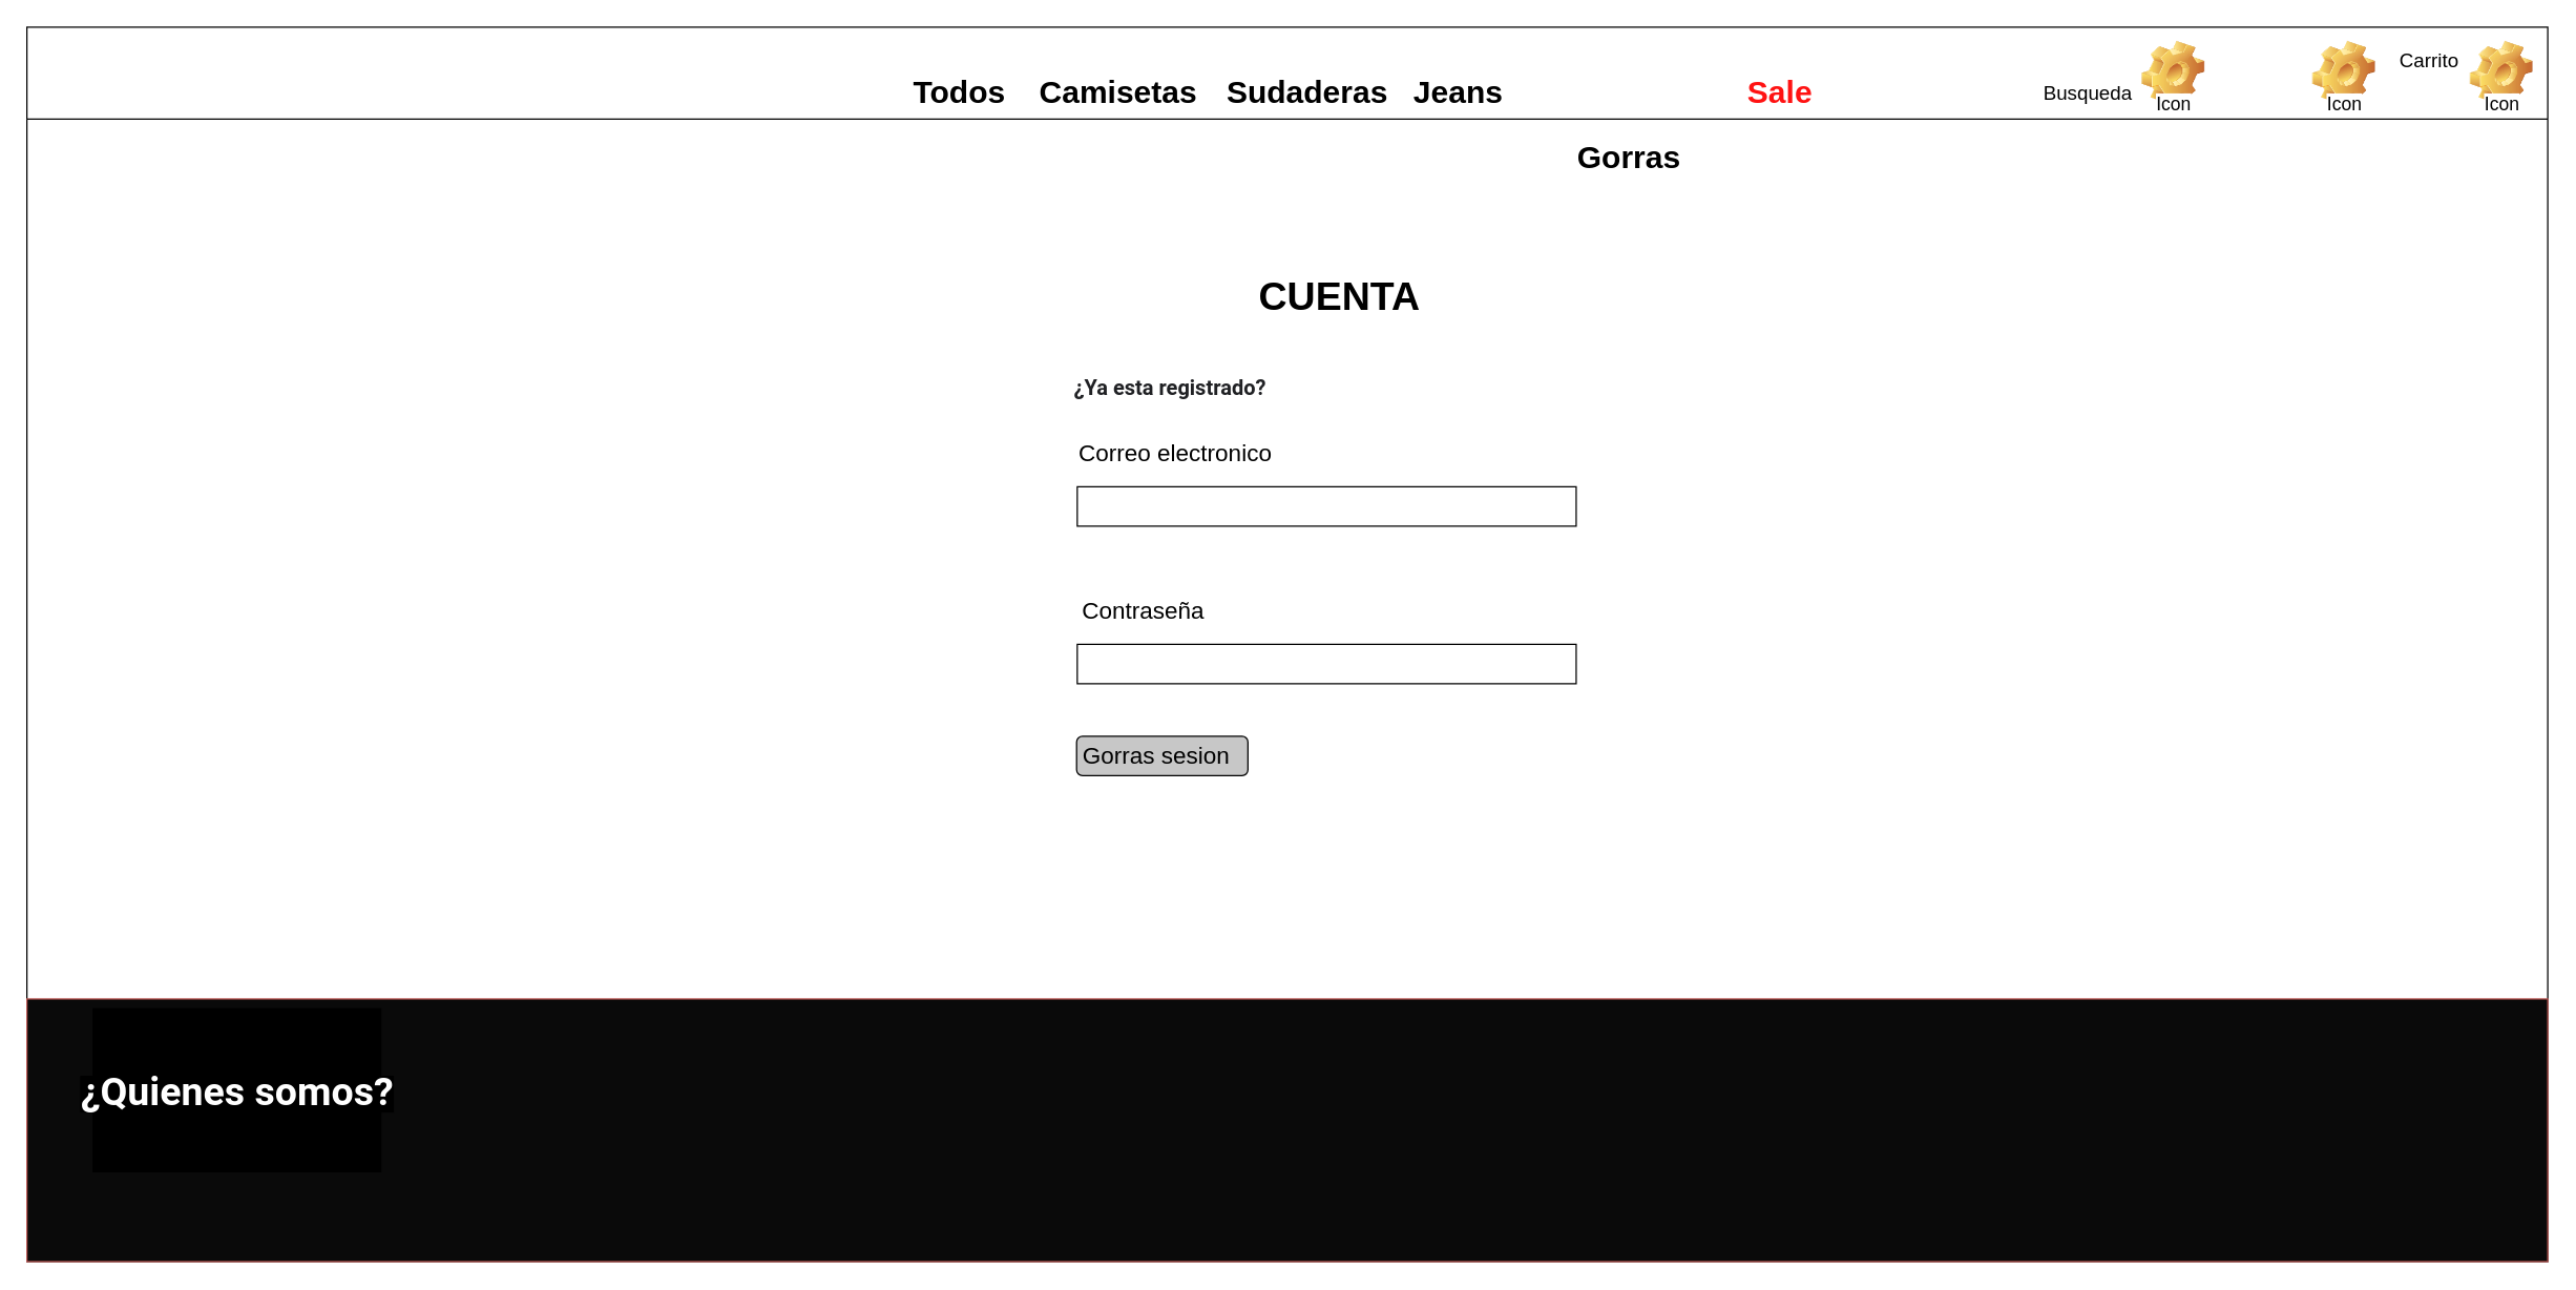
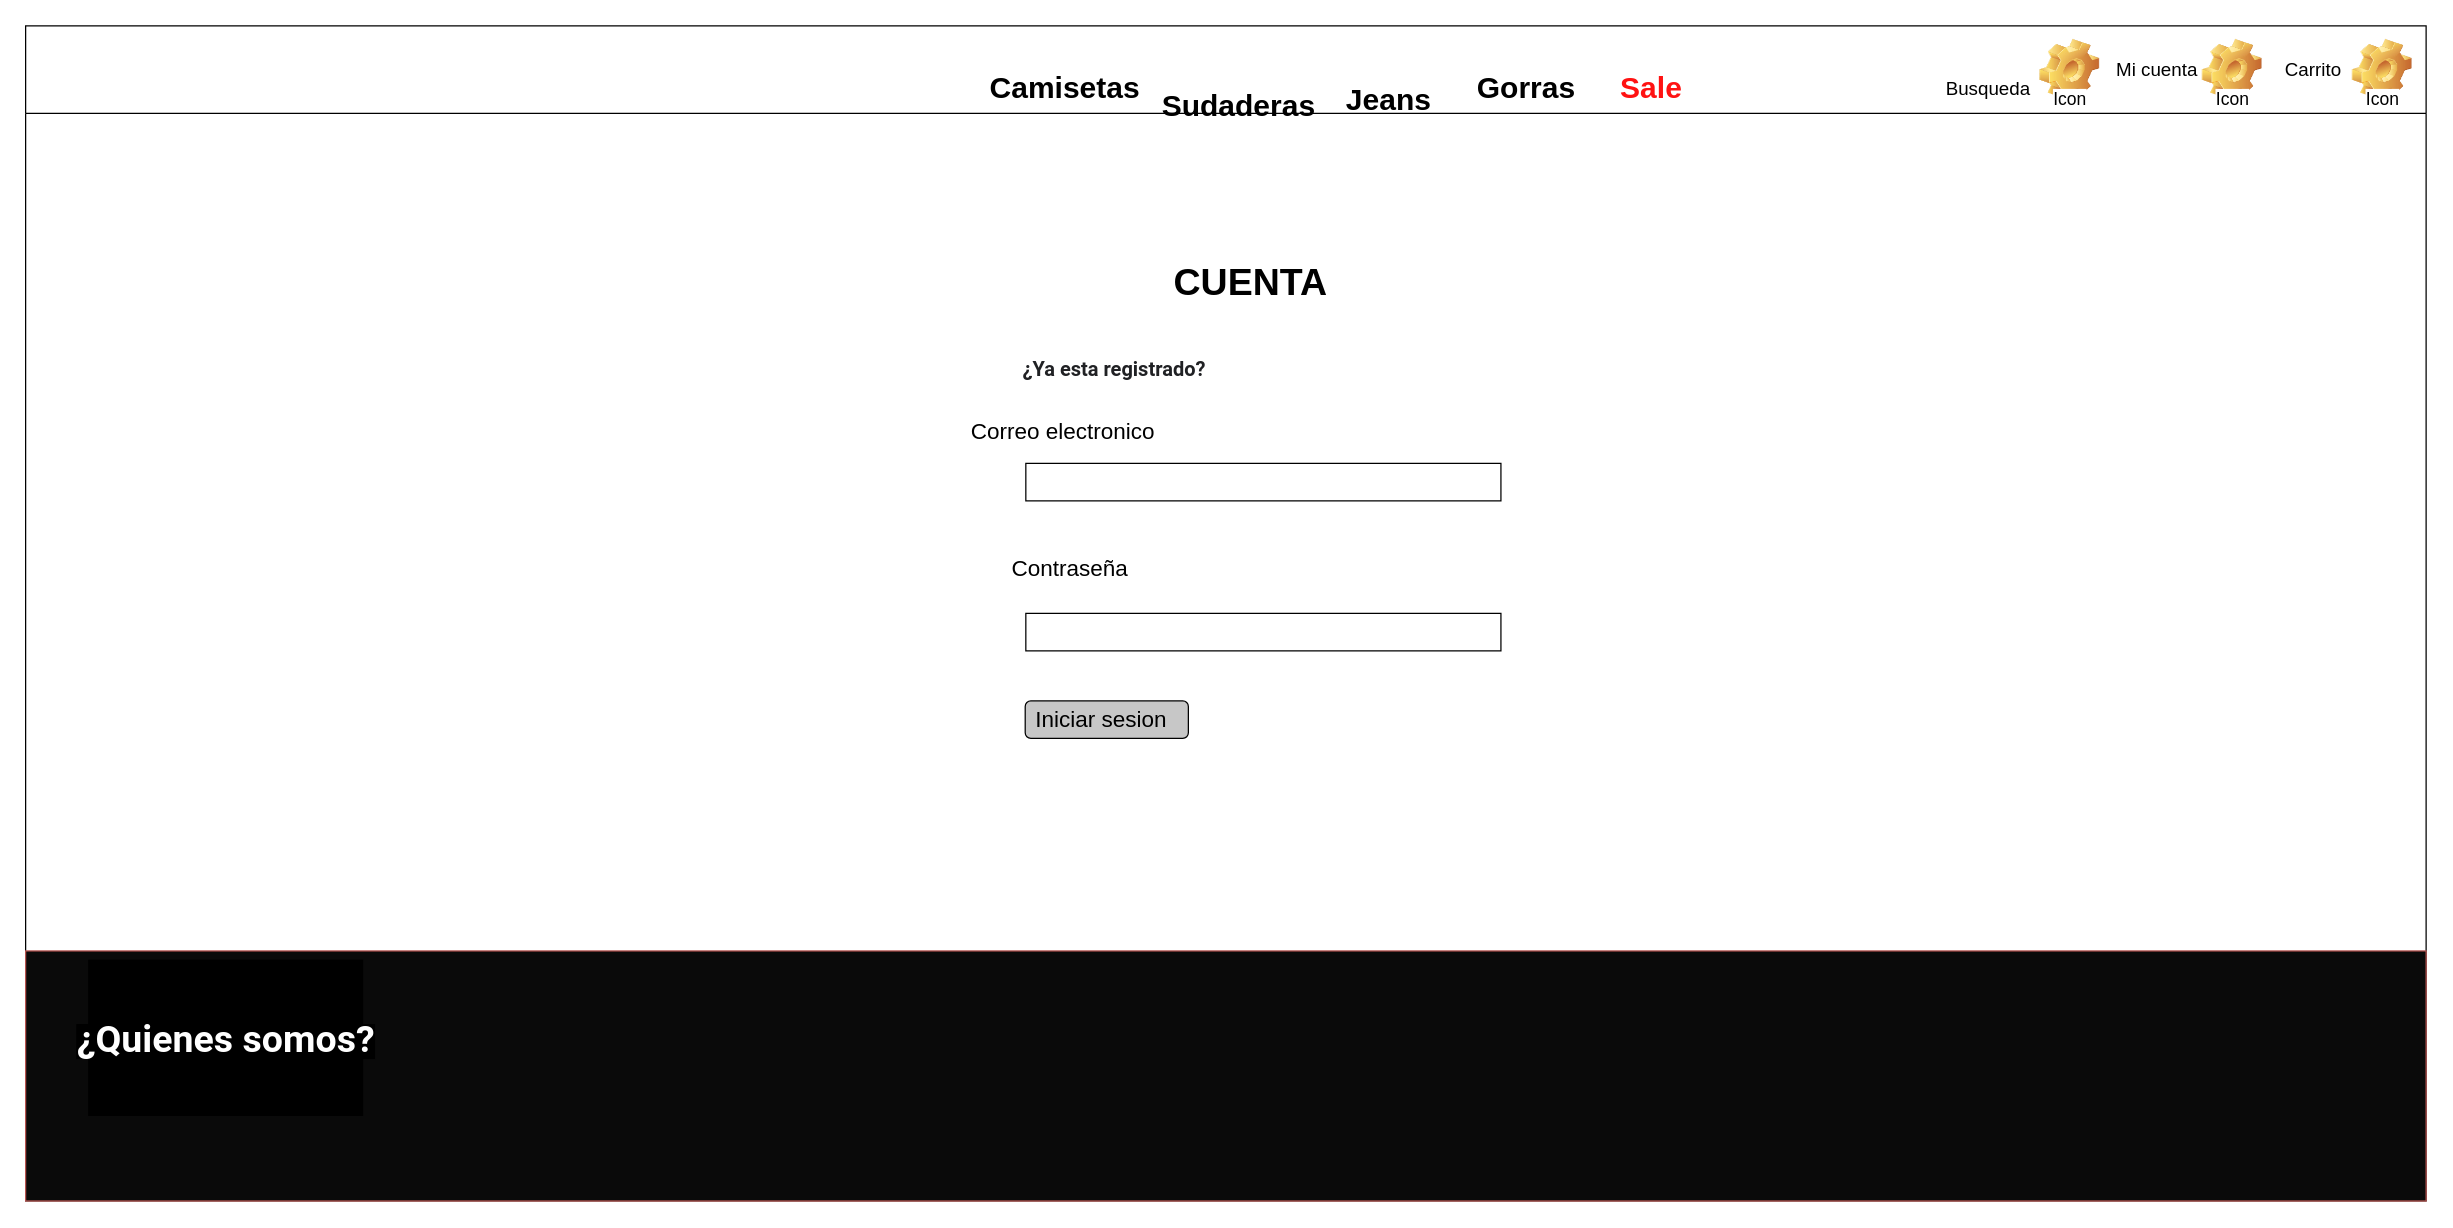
- <mxCell id="14" value="Carrito" style="text;html=1;strokeColor=none;fillColor=none;align=center;verticalAlign=middle;whiteSpace=wrap;rounded=0;fontSize=15;" parent="2" vertex="1"><mxGeometry x="1800" y="10" width="60" height="30" as="geometry" /></mxCell>
+ <mxCell id="14" value="Carrito" style="text;html=1;strokeColor=none;fillColor=none;align=center;verticalAlign=middle;whiteSpace=wrap;rounded=0;fontSize=15;" parent="2" vertex="1"><mxGeometry x="1800" y="20" width="60" height="30" as="geometry" /></mxCell>
+ <mxCell id="13" value="Mi cuenta" style="text;html=1;strokeColor=none;fillColor=none;align=center;verticalAlign=middle;whiteSpace=wrap;rounded=0;fontSize=15;" parent="2" vertex="1"><mxGeometry x="1670" y="20" width="70" height="30" as="geometry" /></mxCell>
- <mxCell id="15" value="Todos" style="text;strokeColor=none;fillColor=none;html=1;fontSize=24;fontStyle=1;verticalAlign=middle;align=center;" parent="2" vertex="1"><mxGeometry x="660" y="30" width="100" height="40" as="geometry" /></mxCell>
- <mxCell id="17" value="Sudaderas" style="text;strokeColor=none;fillColor=none;html=1;fontSize=24;fontStyle=1;verticalAlign=middle;align=center;" parent="2" vertex="1"><mxGeometry x="924.5" y="30" width="100" height="40" as="geometry" /></mxCell>
+ <mxCell id="17" value="Sudaderas" style="text;strokeColor=none;fillColor=none;html=1;fontSize=24;fontStyle=1;verticalAlign=middle;align=center;" parent="2" vertex="1"><mxGeometry x="919.5" y="45" width="100" height="40" as="geometry" /></mxCell>
- <mxCell id="18" value="Jeans" style="text;strokeColor=none;fillColor=none;html=1;fontSize=24;fontStyle=1;verticalAlign=middle;align=center;" parent="2" vertex="1"><mxGeometry x="1040" y="30" width="100" height="40" as="geometry" /></mxCell>
+ <mxCell id="18" value="Jeans" style="text;strokeColor=none;fillColor=none;html=1;fontSize=24;fontStyle=1;verticalAlign=middle;align=center;" parent="2" vertex="1"><mxGeometry x="1040" y="40" width="100" height="40" as="geometry" /></mxCell>
- <mxCell id="20" value="&lt;font color=&quot;#ff1212&quot;&gt;Sale&lt;/font&gt;" style="text;strokeColor=none;fillColor=none;html=1;fontSize=24;fontStyle=1;verticalAlign=middle;align=center;" parent="2" vertex="1"><mxGeometry x="1285" y="30" width="100" height="40" as="geometry" /></mxCell>
+ <mxCell id="20" value="&lt;font color=&quot;#ff1212&quot;&gt;Sale&lt;/font&gt;" style="text;strokeColor=none;fillColor=none;html=1;fontSize=24;fontStyle=1;verticalAlign=middle;align=center;" parent="2" vertex="1"><mxGeometry x="1250" y="30" width="100" height="40" as="geometry" /></mxCell>
- <mxCell id="19" value="Gorras" style="text;strokeColor=none;fillColor=none;html=1;fontSize=24;fontStyle=1;verticalAlign=middle;align=center;" parent="2" vertex="1"><mxGeometry x="1170" y="80" width="100" height="40" as="geometry" /></mxCell>
+ <mxCell id="19" value="Gorras" style="text;strokeColor=none;fillColor=none;html=1;fontSize=24;fontStyle=1;verticalAlign=middle;align=center;" parent="2" vertex="1"><mxGeometry x="1150" y="30" width="100" height="40" as="geometry" /></mxCell>
- <mxCell id="5" value="&lt;font style=&quot;font-size: 30px;&quot;&gt;&lt;b&gt;CUENTA&lt;/b&gt;&lt;/font&gt;" style="text;html=1;strokeColor=none;fillColor=none;align=center;verticalAlign=middle;whiteSpace=wrap;rounded=0;" parent="2" vertex="1"><mxGeometry x="924.5" y="190" width="150" height="30" as="geometry" /></mxCell>
+ <mxCell id="5" value="&lt;font style=&quot;font-size: 30px;&quot;&gt;&lt;b&gt;CUENTA&lt;/b&gt;&lt;/font&gt;" style="text;html=1;strokeColor=none;fillColor=none;align=center;verticalAlign=middle;whiteSpace=wrap;rounded=0;" parent="2" vertex="1"><mxGeometry x="904.5" y="190" width="150" height="30" as="geometry" /></mxCell>
- <mxCell id="7" value="&lt;font style=&quot;font-size: 18px;&quot;&gt;Correo electronico&lt;/font&gt;" style="text;html=1;strokeColor=none;fillColor=none;align=center;verticalAlign=middle;whiteSpace=wrap;rounded=0;fontSize=19;" parent="2" vertex="1"><mxGeometry x="800" y="310" width="150" height="30" as="geometry" /></mxCell>
+ <mxCell id="7" value="&lt;font style=&quot;font-size: 18px;&quot;&gt;Correo electronico&lt;/font&gt;" style="text;html=1;strokeColor=none;fillColor=none;align=center;verticalAlign=middle;whiteSpace=wrap;rounded=0;fontSize=19;" parent="2" vertex="1"><mxGeometry x="755" y="310" width="150" height="30" as="geometry" /></mxCell>
- <mxCell id="8" value="&lt;font style=&quot;&quot;&gt;&lt;font style=&quot;font-size: 18px;&quot;&gt;Contraseña&lt;/font&gt;&lt;br&gt;&lt;/font&gt;" style="text;html=1;strokeColor=none;fillColor=none;align=center;verticalAlign=middle;whiteSpace=wrap;rounded=0;fontSize=19;" parent="2" vertex="1"><mxGeometry x="799.5" y="430" width="100.5" height="30" as="geometry" /></mxCell>
+ <mxCell id="8" value="&lt;font style=&quot;&quot;&gt;&lt;font style=&quot;font-size: 18px;&quot;&gt;Contraseña&lt;/font&gt;&lt;br&gt;&lt;/font&gt;" style="text;html=1;strokeColor=none;fillColor=none;align=center;verticalAlign=middle;whiteSpace=wrap;rounded=0;fontSize=19;" parent="2" vertex="1"><mxGeometry x="784.5" y="420" width="100.5" height="30" as="geometry" /></mxCell>
- <mxCell id="22" value="Gorras sesion" style="text;html=1;strokeColor=none;fillColor=none;align=center;verticalAlign=middle;whiteSpace=wrap;rounded=0;fontSize=18;fontColor=#000000;" parent="2" vertex="1"><mxGeometry x="799.5" y="540" width="120.5" height="30" as="geometry" /></mxCell>
+ <mxCell id="22" value="Iniciar sesion" style="text;html=1;strokeColor=none;fillColor=none;align=center;verticalAlign=middle;whiteSpace=wrap;rounded=0;fontSize=18;fontColor=#000000;" parent="2" vertex="1"><mxGeometry x="799.5" y="540" width="120.5" height="30" as="geometry" /></mxCell>
